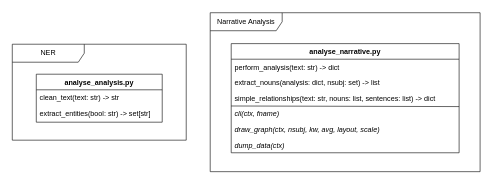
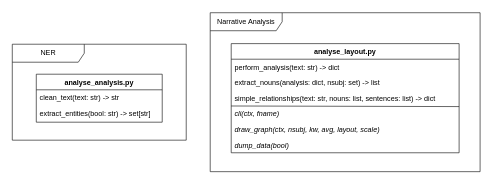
- <mxCell id="7" value="analyse_narrative.py" style="swimlane;fontStyle=1;align=center;verticalAlign=top;childLayout=stackLayout;horizontal=1;startSize=26;horizontalStack=0;resizeParent=1;resizeLast=0;collapsible=1;marginBottom=0;rounded=0;shadow=0;strokeWidth=1;" vertex="1" parent="1"><mxGeometry x="385" y="72" width="380" height="182" as="geometry"><mxRectangle x="230" y="140" width="160" height="26" as="alternateBounds" /></mxGeometry></mxCell>
+ <mxCell id="7" value="analyse_layout.py" style="swimlane;fontStyle=1;align=center;verticalAlign=top;childLayout=stackLayout;horizontal=1;startSize=26;horizontalStack=0;resizeParent=1;resizeLast=0;collapsible=1;marginBottom=0;rounded=0;shadow=0;strokeWidth=1;" vertex="1" parent="1"><mxGeometry x="385" y="72" width="380" height="182" as="geometry"><mxRectangle x="230" y="140" width="160" height="26" as="alternateBounds" /></mxGeometry></mxCell>
- <mxCell id="14" value="dump_data(ctx)" style="text;strokeColor=none;fillColor=none;align=left;verticalAlign=top;spacingLeft=4;spacingRight=4;overflow=hidden;rotatable=0;points=[[0,0.5],[1,0.5]];portConstraint=eastwest;fontStyle=2" vertex="1" parent="7"><mxGeometry y="156" width="380" height="26" as="geometry" /></mxCell>
+ <mxCell id="14" value="dump_data(bool)" style="text;strokeColor=none;fillColor=none;align=left;verticalAlign=top;spacingLeft=4;spacingRight=4;overflow=hidden;rotatable=0;points=[[0,0.5],[1,0.5]];portConstraint=eastwest;fontStyle=2" vertex="1" parent="7"><mxGeometry y="156" width="380" height="26" as="geometry" /></mxCell>
